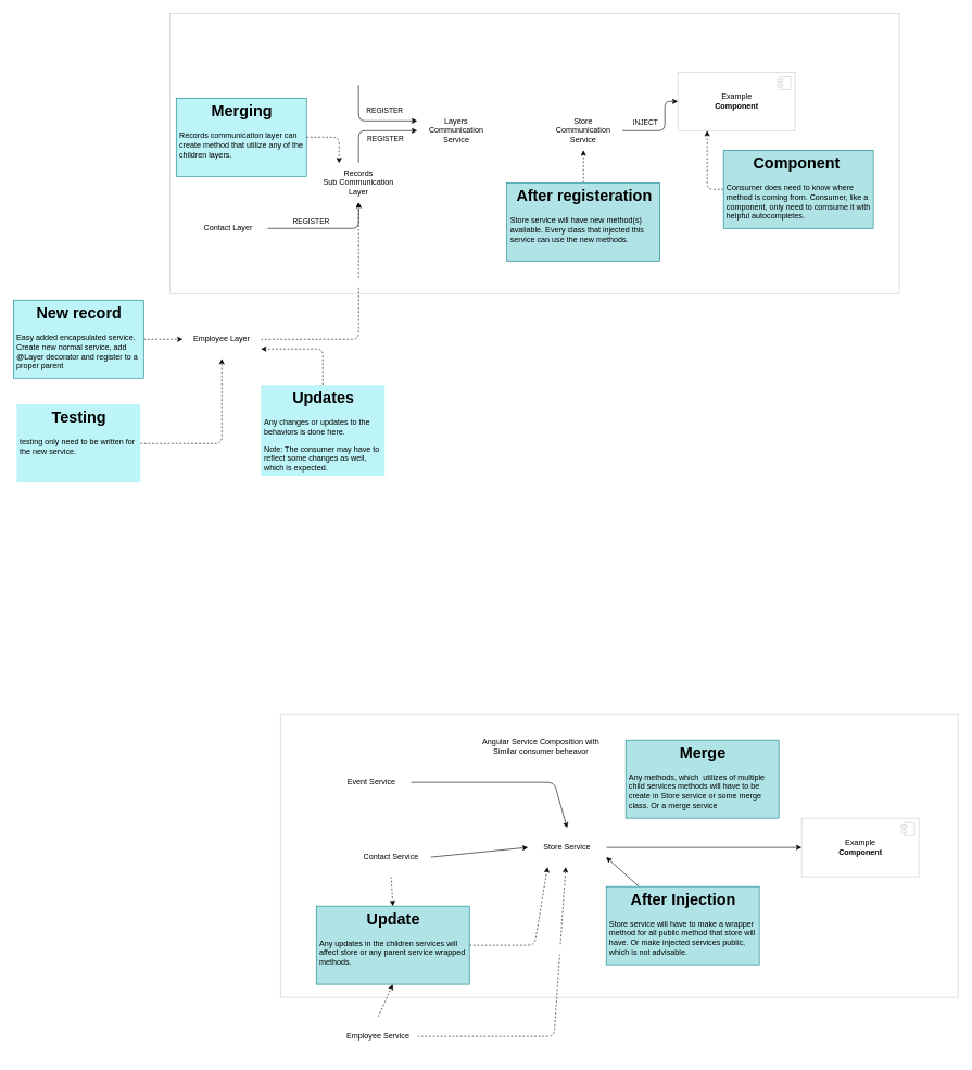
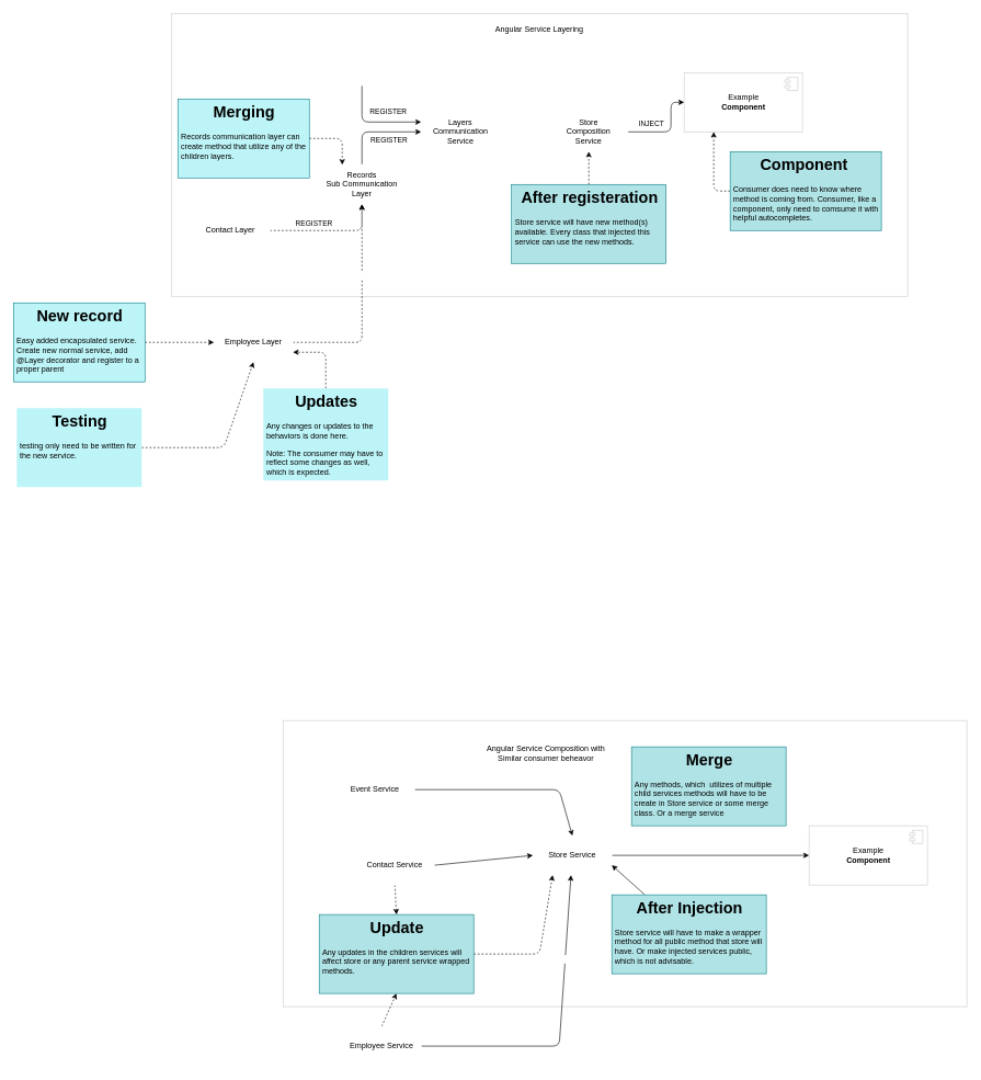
+ <mxCell id="5" value="Angular Service Layering" style="text;html=1;strokeColor=none;fillColor=none;align=center;verticalAlign=middle;whiteSpace=wrap;rounded=0;" vertex="1" parent="3"><mxGeometry x="720" y="10" width="160" height="30" as="geometry" /></mxCell>
- <mxCell id="6" value="Store&lt;br&gt;Communication&lt;br&gt;Service" style="rounded=1;whiteSpace=wrap;html=1;strokeColor=#FFFFFF;" vertex="1" parent="3"><mxGeometry x="815" y="150" width="120" height="60" as="geometry" /></mxCell>
+ <mxCell id="6" value="Store&lt;br&gt;Composition&lt;br&gt;Service" style="rounded=1;whiteSpace=wrap;html=1;strokeColor=#FFFFFF;" vertex="1" parent="3"><mxGeometry x="815" y="150" width="120" height="60" as="geometry" /></mxCell>
- <mxCell id="16" style="edgeStyle=none;html=1;entryX=0.5;entryY=1;entryDx=0;entryDy=0;" edge="1" parent="3" source="18" target="15"><mxGeometry relative="1" as="geometry"><Array as="points"><mxPoint x="530" y="330" /></Array></mxGeometry></mxCell>
+ <mxCell id="16" style="edgeStyle=none;html=1;entryX=0.5;entryY=1;entryDx=0;entryDy=0;dashed=1;" edge="1" parent="3" source="18" target="15"><mxGeometry relative="1" as="geometry"><Array as="points"><mxPoint x="530" y="330" /></Array></mxGeometry></mxCell>
- <mxCell id="21" value="Employee Layer" style="rounded=1;whiteSpace=wrap;html=1;strokeColor=#FFFFFF;" vertex="1" parent="3"><mxGeometry x="260" y="470" width="120" height="60" as="geometry" /></mxCell>
+ <mxCell id="21" value="Employee Layer" style="rounded=1;whiteSpace=wrap;html=1;strokeColor=#FFFFFF;" vertex="1" parent="3"><mxGeometry x="305" y="470" width="120" height="60" as="geometry" /></mxCell>
- <mxCell id="46" style="edgeStyle=none;html=1;dashed=1;fontColor=#FFFFFF;" edge="1" parent="1" source="49" target="38"><mxGeometry relative="1" as="geometry"><Array as="points"><mxPoint x="850" y="1590" /></Array></mxGeometry></mxCell>
+ <mxCell id="46" style="edgeStyle=none;html=1;dashed=0;fontColor=#FFFFFF;" edge="1" parent="1" source="49" target="38"><mxGeometry relative="1" as="geometry"><Array as="points"><mxPoint x="850" y="1590" /></Array></mxGeometry></mxCell>
